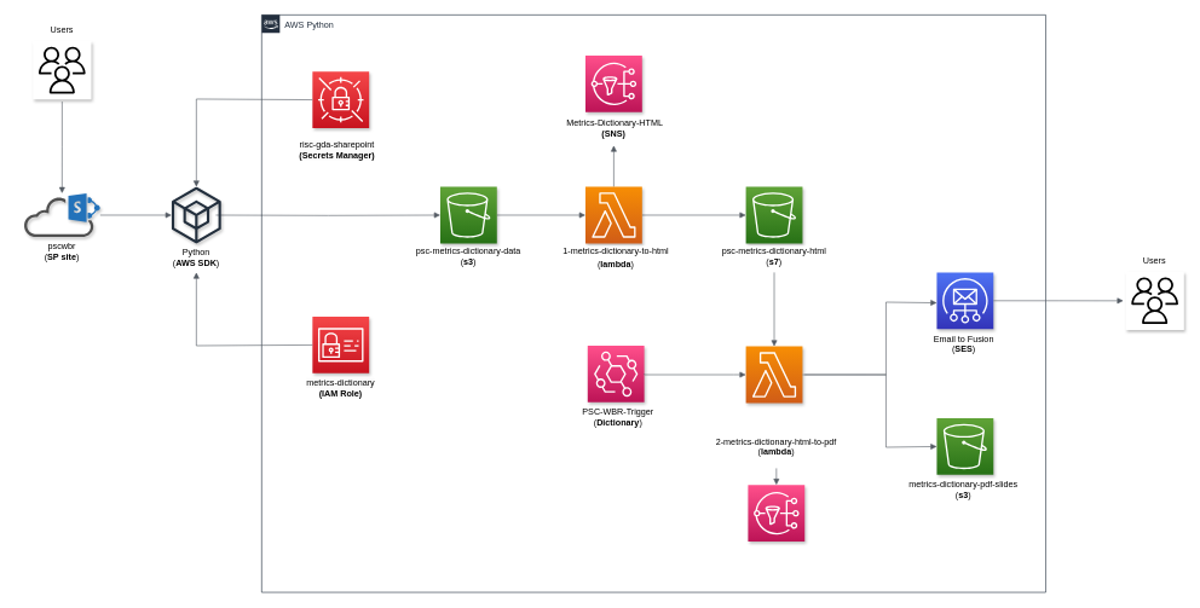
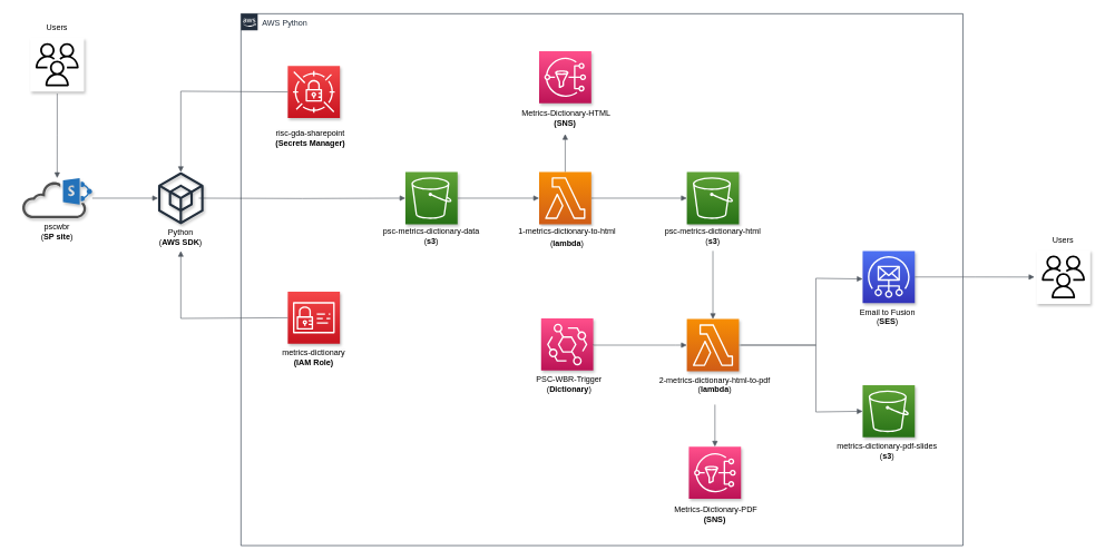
- <mxCell id="16" value="&lt;font style=&quot;--tw-border-spacing-x: 0; --tw-border-spacing-y: 0; --tw-translate-x: 0; --tw-translate-y: 0; --tw-rotate: 0; --tw-skew-x: 0; --tw-skew-y: 0; --tw-scale-x: 1; --tw-scale-y: 1; --tw-pan-x: ; --tw-pan-y: ; --tw-pinch-zoom: ; --tw-scroll-snap-strictness: proximity; --tw-ordinal: ; --tw-slashed-zero: ; --tw-numeric-figure: ; --tw-numeric-spacing: ; --tw-numeric-fraction: ; --tw-ring-inset: ; --tw-ring-offset-width: 0px; --tw-ring-offset-color: #fff; --tw-ring-color: rgb(59 130 246 / 0.5); --tw-ring-offset-shadow: 0 0 #0000; --tw-ring-shadow: 0 0 #0000; --tw-shadow: 0 0 #0000; --tw-shadow-colored: 0 0 #0000; --tw-blur: ; --tw-brightness: ; --tw-contrast: ; --tw-grayscale: ; --tw-hue-rotate: ; --tw-invert: ; --tw-saturate: ; --tw-sepia: ; --tw-drop-shadow: ; --tw-backdrop-blur: ; --tw-backdrop-brightness: ; --tw-backdrop-contrast: ; --tw-backdrop-grayscale: ; --tw-backdrop-hue-rotate: ; --tw-backdrop-invert: ; --tw-backdrop-opacity: ; --tw-backdrop-saturate: ; --tw-backdrop-sepia: ; background-color: rgb(255, 255, 255); text-decoration-line: none; text-align: left; font-size: 12px;&quot;&gt;psc-metrics-dictionary-html&lt;br&gt;&lt;/font&gt;(&lt;b&gt;s7&lt;/b&gt;)" style="text;html=1;strokeColor=none;fillColor=none;align=center;verticalAlign=middle;whiteSpace=wrap;rounded=0;" vertex="1" parent="12"><mxGeometry x="624" y="310" width="164" height="45" as="geometry" /></mxCell>
+ <mxCell id="16" value="&lt;font style=&quot;--tw-border-spacing-x: 0; --tw-border-spacing-y: 0; --tw-translate-x: 0; --tw-translate-y: 0; --tw-rotate: 0; --tw-skew-x: 0; --tw-skew-y: 0; --tw-scale-x: 1; --tw-scale-y: 1; --tw-pan-x: ; --tw-pan-y: ; --tw-pinch-zoom: ; --tw-scroll-snap-strictness: proximity; --tw-ordinal: ; --tw-slashed-zero: ; --tw-numeric-figure: ; --tw-numeric-spacing: ; --tw-numeric-fraction: ; --tw-ring-inset: ; --tw-ring-offset-width: 0px; --tw-ring-offset-color: #fff; --tw-ring-color: rgb(59 130 246 / 0.5); --tw-ring-offset-shadow: 0 0 #0000; --tw-ring-shadow: 0 0 #0000; --tw-shadow: 0 0 #0000; --tw-shadow-colored: 0 0 #0000; --tw-blur: ; --tw-brightness: ; --tw-contrast: ; --tw-grayscale: ; --tw-hue-rotate: ; --tw-invert: ; --tw-saturate: ; --tw-sepia: ; --tw-drop-shadow: ; --tw-backdrop-blur: ; --tw-backdrop-brightness: ; --tw-backdrop-contrast: ; --tw-backdrop-grayscale: ; --tw-backdrop-hue-rotate: ; --tw-backdrop-invert: ; --tw-backdrop-opacity: ; --tw-backdrop-saturate: ; --tw-backdrop-sepia: ; background-color: rgb(255, 255, 255); text-decoration-line: none; text-align: left; font-size: 12px;&quot;&gt;psc-metrics-dictionary-html&lt;br&gt;&lt;/font&gt;(&lt;b&gt;s3&lt;/b&gt;)" style="text;html=1;strokeColor=none;fillColor=none;align=center;verticalAlign=middle;whiteSpace=wrap;rounded=0;" vertex="1" parent="12"><mxGeometry x="624" y="310" width="164" height="45" as="geometry" /></mxCell>
- <mxCell id="29" value="2-metrics-dictionary-html-to-pdf&lt;br&gt;&lt;div style=&quot;text-align: center;&quot;&gt;&lt;span style=&quot;background-color: initial;&quot;&gt;(&lt;/span&gt;&lt;b style=&quot;background-color: initial; --tw-border-spacing-x: 0; --tw-border-spacing-y: 0; --tw-translate-x: 0; --tw-translate-y: 0; --tw-rotate: 0; --tw-skew-x: 0; --tw-skew-y: 0; --tw-scale-x: 1; --tw-scale-y: 1; --tw-pan-x: ; --tw-pan-y: ; --tw-pinch-zoom: ; --tw-scroll-snap-strictness: proximity; --tw-ordinal: ; --tw-slashed-zero: ; --tw-numeric-figure: ; --tw-numeric-spacing: ; --tw-numeric-fraction: ; --tw-ring-inset: ; --tw-ring-offset-width: 0px; --tw-ring-offset-color: #fff; --tw-ring-color: rgb(59 130 246 / 0.5); --tw-ring-offset-shadow: 0 0 #0000; --tw-ring-shadow: 0 0 #0000; --tw-shadow: 0 0 #0000; --tw-shadow-colored: 0 0 #0000; --tw-blur: ; --tw-brightness: ; --tw-contrast: ; --tw-grayscale: ; --tw-hue-rotate: ; --tw-invert: ; --tw-saturate: ; --tw-sepia: ; --tw-drop-shadow: ; --tw-backdrop-blur: ; --tw-backdrop-brightness: ; --tw-backdrop-contrast: ; --tw-backdrop-grayscale: ; --tw-backdrop-hue-rotate: ; --tw-backdrop-invert: ; --tw-backdrop-opacity: ; --tw-backdrop-saturate: ; --tw-backdrop-sepia: ; border-color: var(--border-color);&quot;&gt;lambda&lt;/b&gt;&lt;span style=&quot;background-color: initial;&quot;&gt;)&lt;/span&gt;&lt;/div&gt;" style="text;whiteSpace=wrap;html=1;" vertex="1" parent="12"><mxGeometry x="624" y="575" width="170" height="50" as="geometry" /></mxCell>
+ <mxCell id="29" value="2-metrics-dictionary-html-to-pdf&lt;br&gt;&lt;div style=&quot;text-align: center;&quot;&gt;&lt;span style=&quot;background-color: initial;&quot;&gt;(&lt;/span&gt;&lt;b style=&quot;background-color: initial; --tw-border-spacing-x: 0; --tw-border-spacing-y: 0; --tw-translate-x: 0; --tw-translate-y: 0; --tw-rotate: 0; --tw-skew-x: 0; --tw-skew-y: 0; --tw-scale-x: 1; --tw-scale-y: 1; --tw-pan-x: ; --tw-pan-y: ; --tw-pinch-zoom: ; --tw-scroll-snap-strictness: proximity; --tw-ordinal: ; --tw-slashed-zero: ; --tw-numeric-figure: ; --tw-numeric-spacing: ; --tw-numeric-fraction: ; --tw-ring-inset: ; --tw-ring-offset-width: 0px; --tw-ring-offset-color: #fff; --tw-ring-color: rgb(59 130 246 / 0.5); --tw-ring-offset-shadow: 0 0 #0000; --tw-ring-shadow: 0 0 #0000; --tw-shadow: 0 0 #0000; --tw-shadow-colored: 0 0 #0000; --tw-blur: ; --tw-brightness: ; --tw-contrast: ; --tw-grayscale: ; --tw-hue-rotate: ; --tw-invert: ; --tw-saturate: ; --tw-sepia: ; --tw-drop-shadow: ; --tw-backdrop-blur: ; --tw-backdrop-brightness: ; --tw-backdrop-contrast: ; --tw-backdrop-grayscale: ; --tw-backdrop-hue-rotate: ; --tw-backdrop-invert: ; --tw-backdrop-opacity: ; --tw-backdrop-saturate: ; --tw-backdrop-sepia: ; border-color: var(--border-color);&quot;&gt;lambda&lt;/b&gt;&lt;span style=&quot;background-color: initial;&quot;&gt;)&lt;/span&gt;&lt;/div&gt;" style="text;whiteSpace=wrap;html=1;" vertex="1" parent="12"><mxGeometry x="624" y="535" width="170" height="50" as="geometry" /></mxCell>
+ <mxCell id="32" value="&amp;nbsp;Metrics-Dictionary-PDF&lt;br&gt;&lt;b&gt;(SNS)&lt;/b&gt;" style="text;html=1;strokeColor=none;fillColor=none;align=center;verticalAlign=middle;whiteSpace=wrap;rounded=0;" vertex="1" parent="12"><mxGeometry x="627" y="726" width="164" height="46" as="geometry" /></mxCell>
